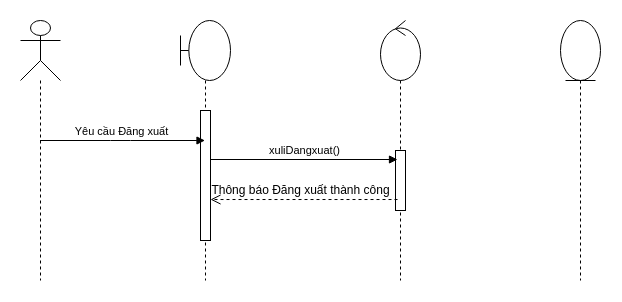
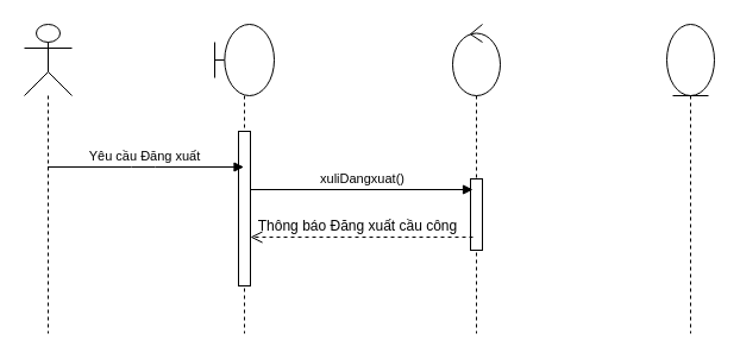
- <mxCell id="11" value="Thông báo Đăng xuất thành công" style="text;html=1;align=center;verticalAlign=middle;resizable=0;points=[];autosize=1;" parent="1" vertex="1"><mxGeometry x="205" y="180" width="190" height="20" as="geometry" /></mxCell>
+ <mxCell id="11" value="Thông báo Đăng xuất cầu công" style="text;html=1;align=center;verticalAlign=middle;resizable=0;points=[];autosize=1;" parent="1" vertex="1"><mxGeometry x="205" y="180" width="190" height="20" as="geometry" /></mxCell>
